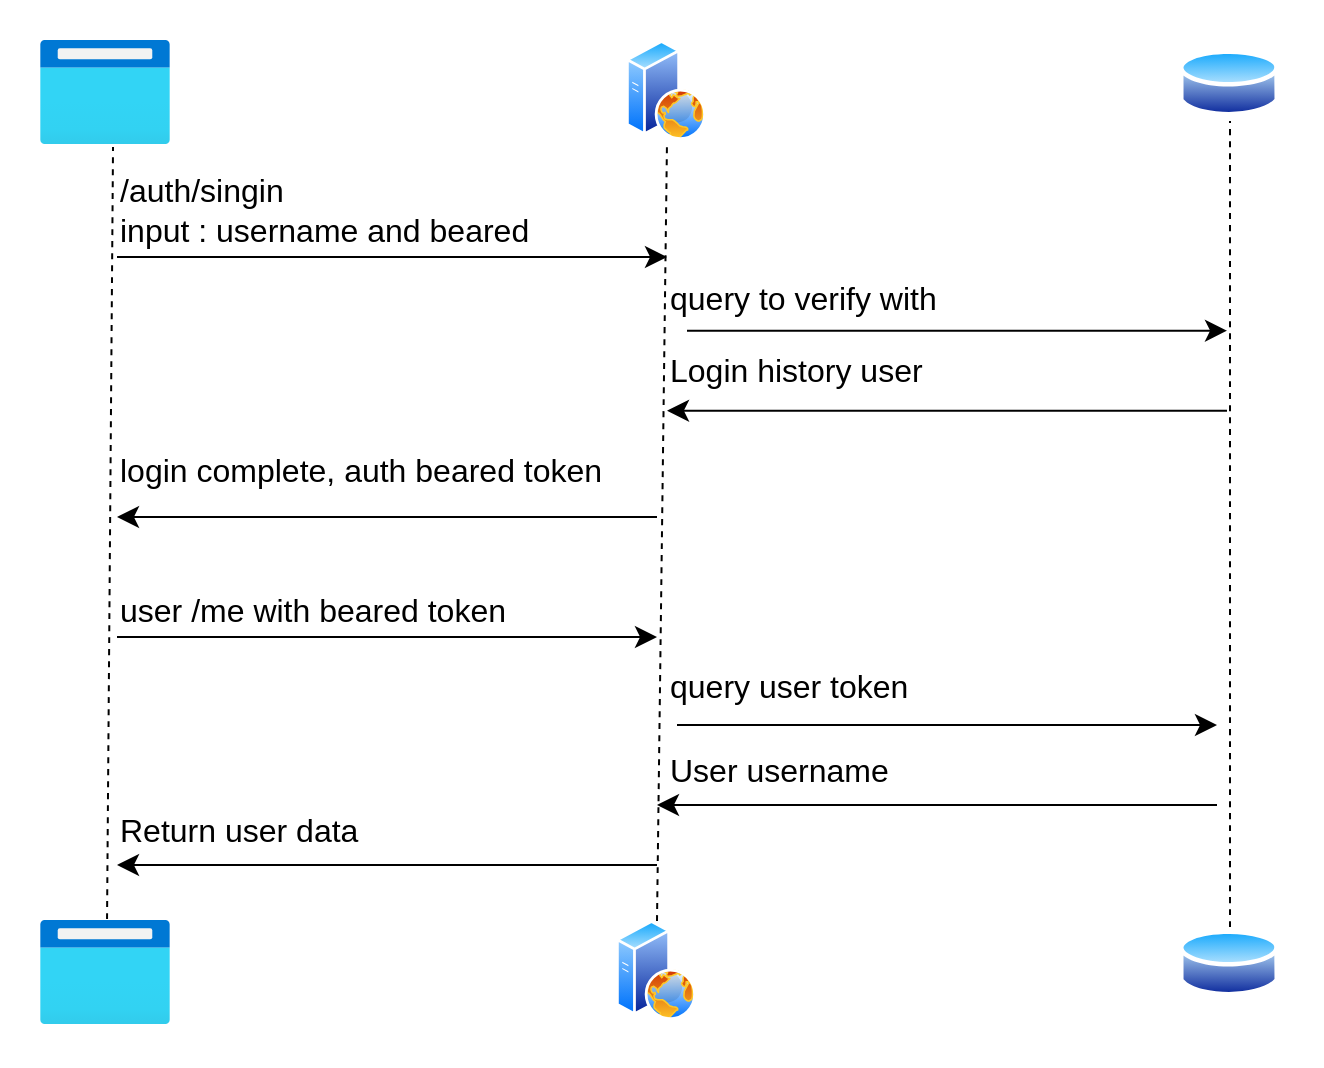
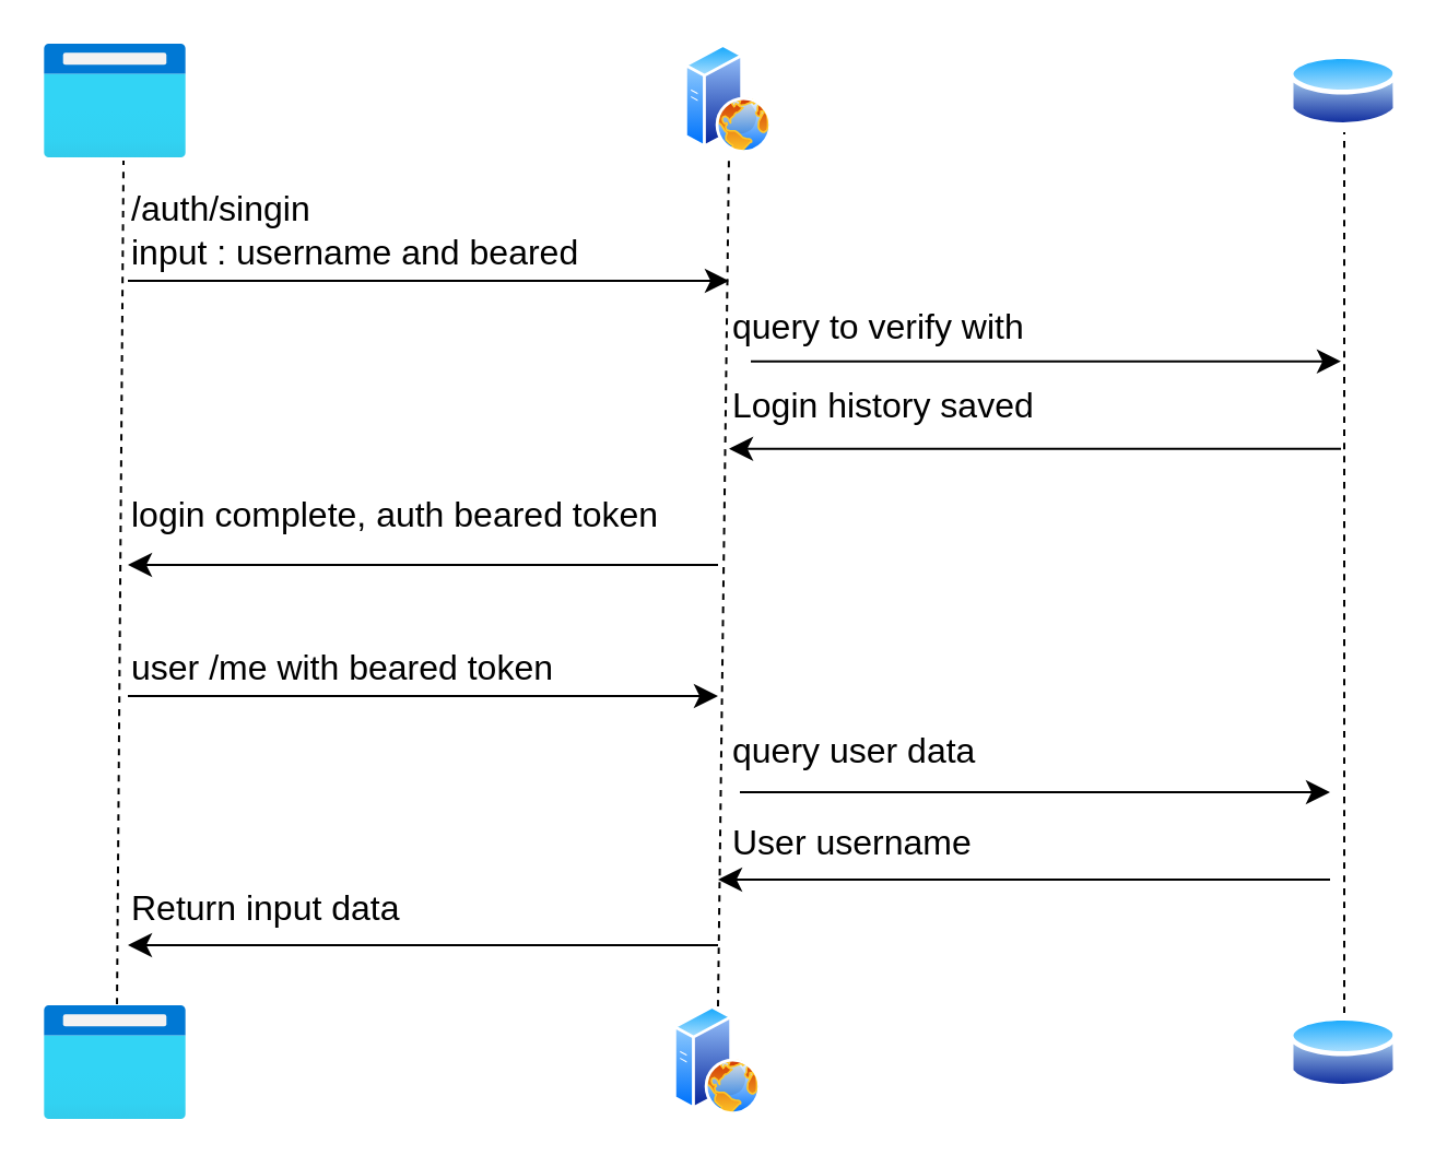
- <mxCell id="26" value="Login history user" style="text;html=1;strokeColor=none;fillColor=none;align=left;verticalAlign=middle;whiteSpace=wrap;rounded=0;fontSize=16;" vertex="1" parent="1"><mxGeometry x="333" y="170" width="194.5" height="30" as="geometry" /></mxCell>
+ <mxCell id="26" value="Login history saved" style="text;html=1;strokeColor=none;fillColor=none;align=left;verticalAlign=middle;whiteSpace=wrap;rounded=0;fontSize=16;" vertex="1" parent="1"><mxGeometry x="333" y="170" width="194.5" height="30" as="geometry" /></mxCell>
- <mxCell id="21" value="query user token" style="text;html=1;strokeColor=none;fillColor=none;align=left;verticalAlign=middle;whiteSpace=wrap;rounded=0;fontSize=16;" vertex="1" parent="1"><mxGeometry x="333" y="322" width="279.5" height="42" as="geometry" /></mxCell>
+ <mxCell id="21" value="query user data" style="text;html=1;strokeColor=none;fillColor=none;align=left;verticalAlign=middle;whiteSpace=wrap;rounded=0;fontSize=16;" vertex="1" parent="1"><mxGeometry x="333" y="322" width="279.5" height="42" as="geometry" /></mxCell>
- <mxCell id="13" value="Return user data" style="text;html=1;strokeColor=none;fillColor=none;align=left;verticalAlign=middle;whiteSpace=wrap;rounded=0;fontSize=16;" vertex="1" parent="1"><mxGeometry x="58" y="400" width="205.5" height="30" as="geometry" /></mxCell>
+ <mxCell id="13" value="Return input data" style="text;html=1;strokeColor=none;fillColor=none;align=left;verticalAlign=middle;whiteSpace=wrap;rounded=0;fontSize=16;" vertex="1" parent="1"><mxGeometry x="58" y="400" width="205.5" height="30" as="geometry" /></mxCell>
